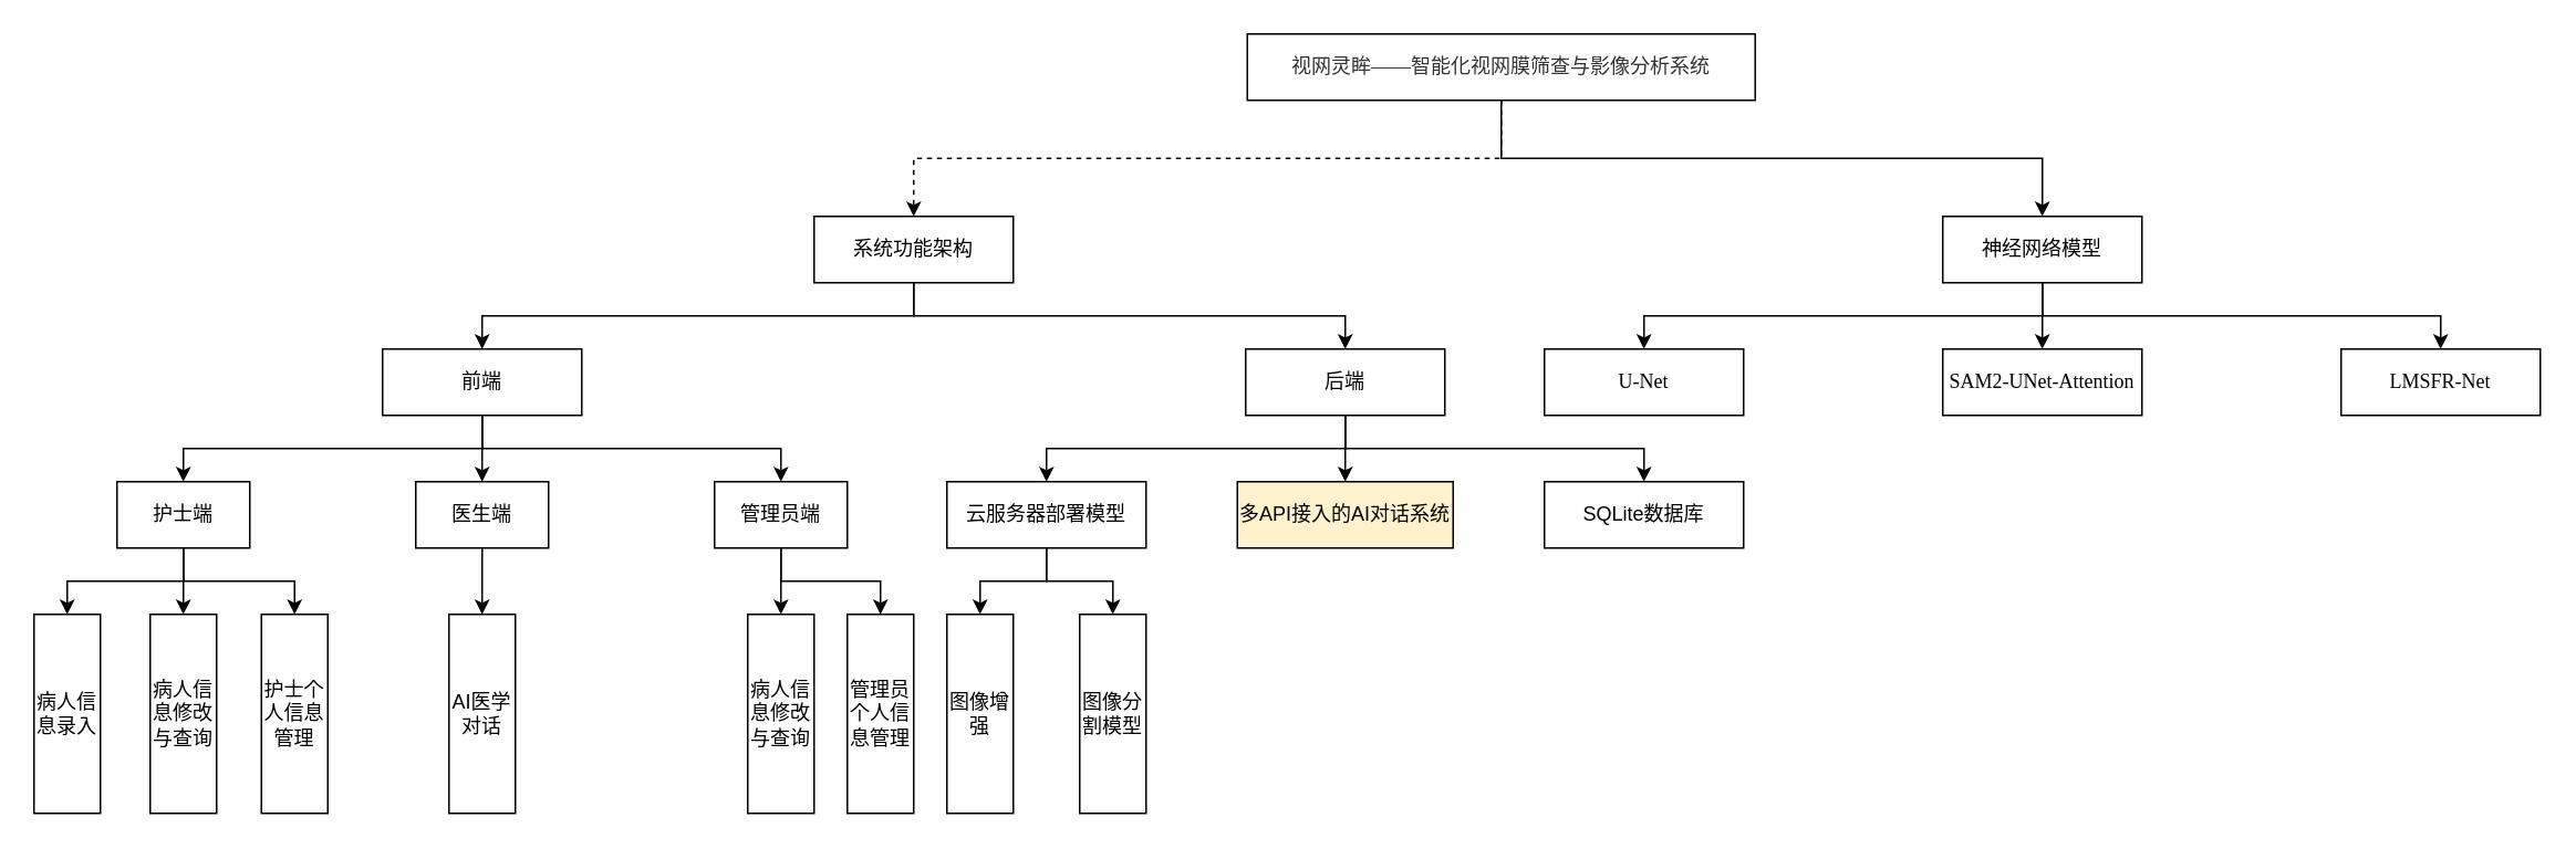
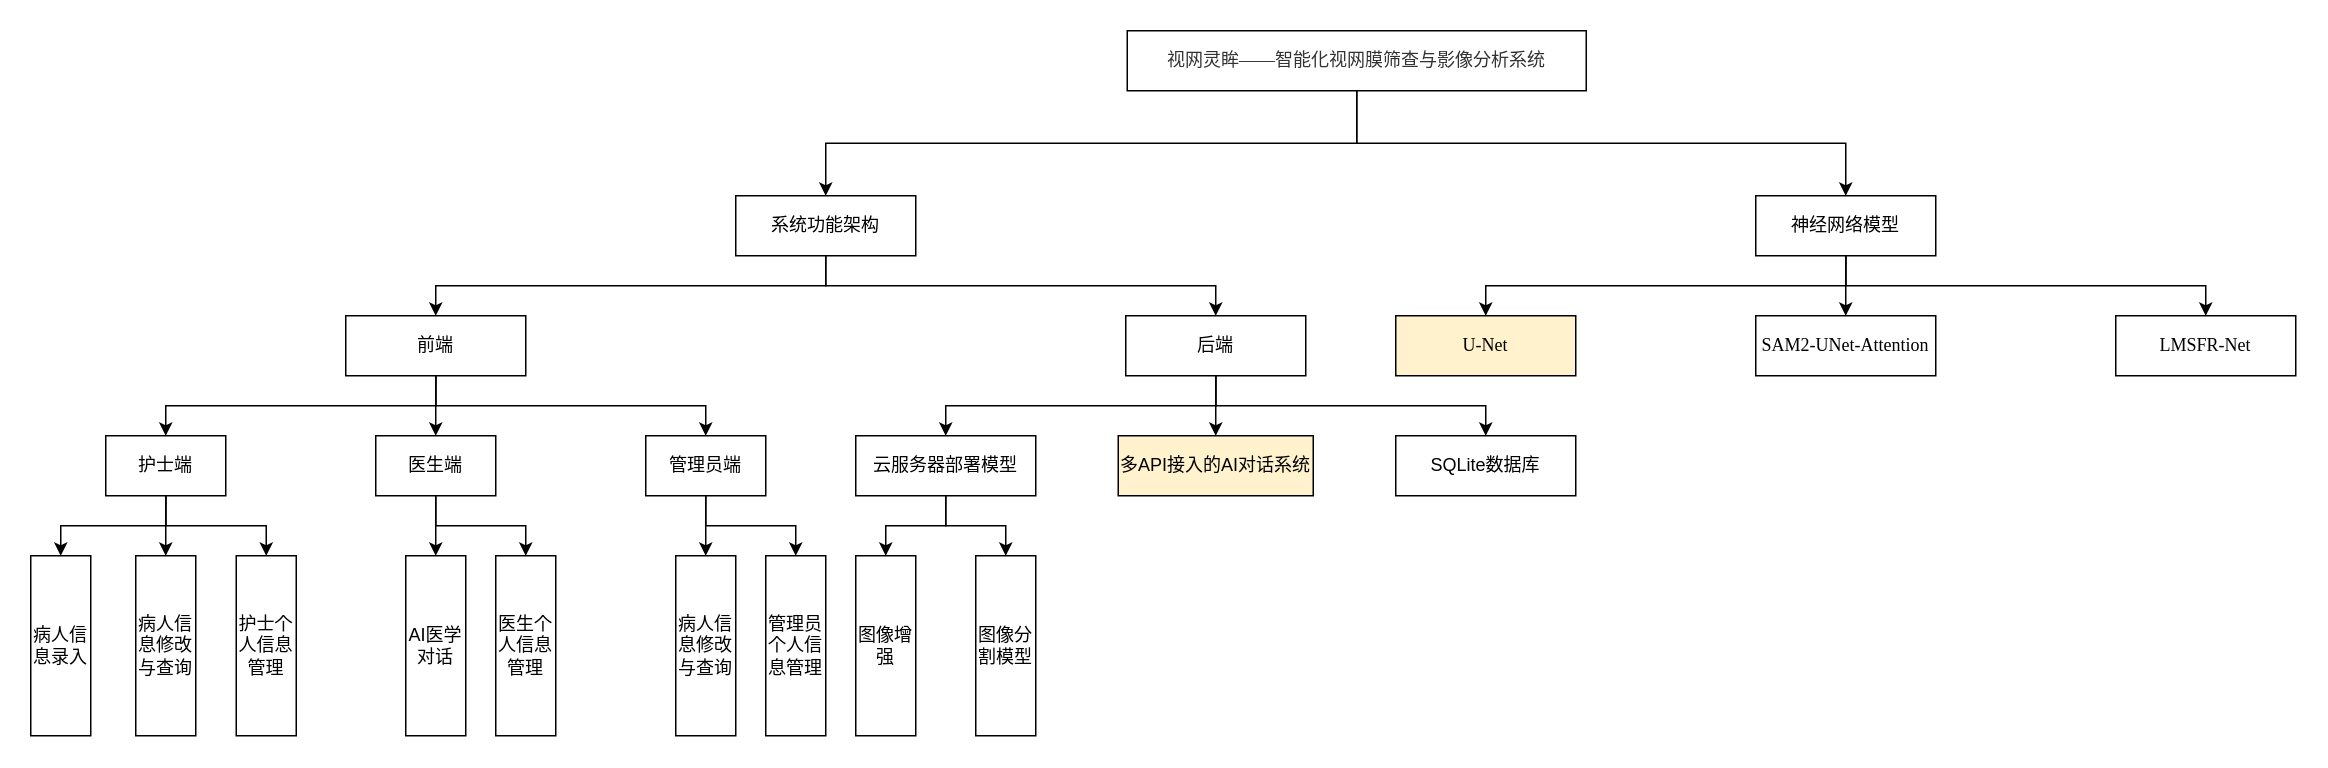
- <mxCell id="2" style="edgeStyle=orthogonalEdgeStyle;rounded=0;orthogonalLoop=1;jettySize=auto;html=1;exitX=0.5;exitY=1;exitDx=0;exitDy=0;entryX=0.5;entryY=0;entryDx=0;entryDy=0;dashed=1;" edge="1" parent="1" source="4" target="7"><mxGeometry relative="1" as="geometry" /></mxCell>
+ <mxCell id="2" style="edgeStyle=orthogonalEdgeStyle;rounded=0;orthogonalLoop=1;jettySize=auto;html=1;exitX=0.5;exitY=1;exitDx=0;exitDy=0;entryX=0.5;entryY=0;entryDx=0;entryDy=0;" edge="1" parent="1" source="4" target="7"><mxGeometry relative="1" as="geometry" /></mxCell>
- <mxCell id="12" value="U-Net" style="rounded=0;whiteSpace=wrap;html=1;fontFamily=Times New Roman;labelBackgroundColor=none;" vertex="1" parent="1"><mxGeometry x="930" y="210" width="120" height="40" as="geometry" /></mxCell>
+ <mxCell id="12" value="U-Net" style="rounded=0;whiteSpace=wrap;html=1;fontFamily=Times New Roman;labelBackgroundColor=none;fillColor=#fff2cc;" vertex="1" parent="1"><mxGeometry x="930" y="210" width="120" height="40" as="geometry" /></mxCell>
+ <mxCell id="28" style="edgeStyle=orthogonalEdgeStyle;rounded=0;orthogonalLoop=1;jettySize=auto;html=1;exitX=0.5;exitY=1;exitDx=0;exitDy=0;entryX=0.5;entryY=0;entryDx=0;entryDy=0;" edge="1" parent="1" source="29" target="43"><mxGeometry relative="1" as="geometry" /></mxCell>
+ <mxCell id="43" value="医生个人信息管理" style="rounded=0;whiteSpace=wrap;html=1;labelBackgroundColor=none;" vertex="1" parent="1"><mxGeometry x="330" y="370" width="40" height="120" as="geometry" /></mxCell>
